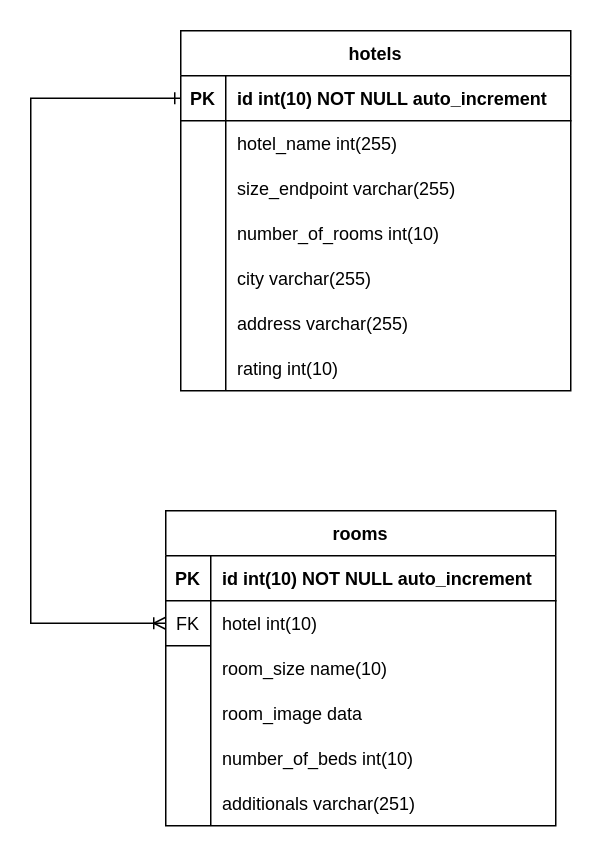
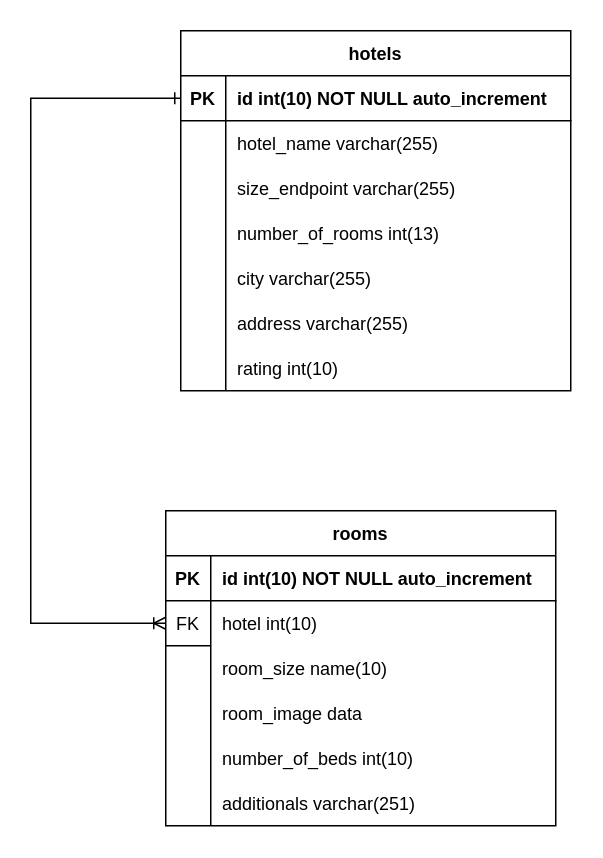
- <mxCell id="8" value="hotel_name int(255)" style="shape=partialRectangle;connectable=0;fillColor=none;top=0;left=0;bottom=0;right=0;align=left;spacingLeft=6;overflow=hidden;" vertex="1" parent="6"><mxGeometry x="30" width="230" height="30" as="geometry"><mxRectangle width="230" height="30" as="alternateBounds" /></mxGeometry></mxCell>
+ <mxCell id="8" value="hotel_name varchar(255)" style="shape=partialRectangle;connectable=0;fillColor=none;top=0;left=0;bottom=0;right=0;align=left;spacingLeft=6;overflow=hidden;" vertex="1" parent="6"><mxGeometry x="30" width="230" height="30" as="geometry"><mxRectangle width="230" height="30" as="alternateBounds" /></mxGeometry></mxCell>
- <mxCell id="14" value="number_of_rooms int(10)" style="shape=partialRectangle;connectable=0;fillColor=none;top=0;left=0;bottom=0;right=0;align=left;spacingLeft=6;overflow=hidden;" vertex="1" parent="12"><mxGeometry x="30" width="230" height="30" as="geometry"><mxRectangle width="230" height="30" as="alternateBounds" /></mxGeometry></mxCell>
+ <mxCell id="14" value="number_of_rooms int(13)" style="shape=partialRectangle;connectable=0;fillColor=none;top=0;left=0;bottom=0;right=0;align=left;spacingLeft=6;overflow=hidden;" vertex="1" parent="12"><mxGeometry x="30" width="230" height="30" as="geometry"><mxRectangle width="230" height="30" as="alternateBounds" /></mxGeometry></mxCell>
